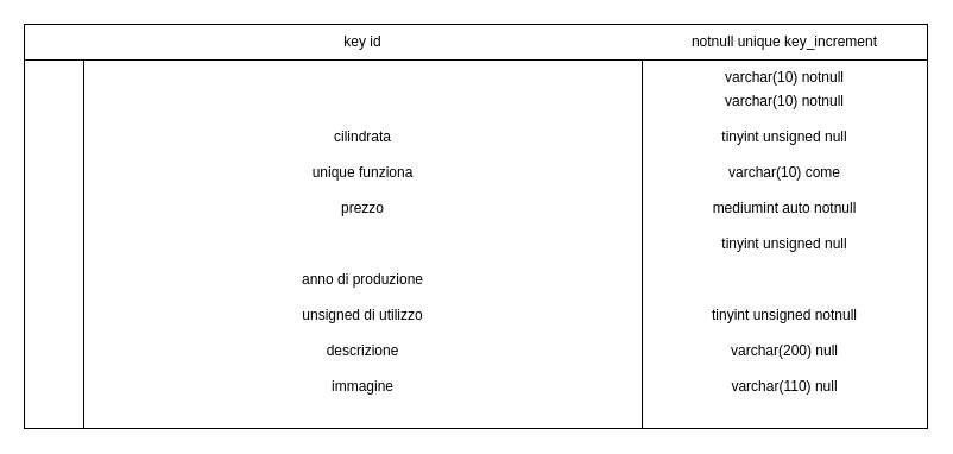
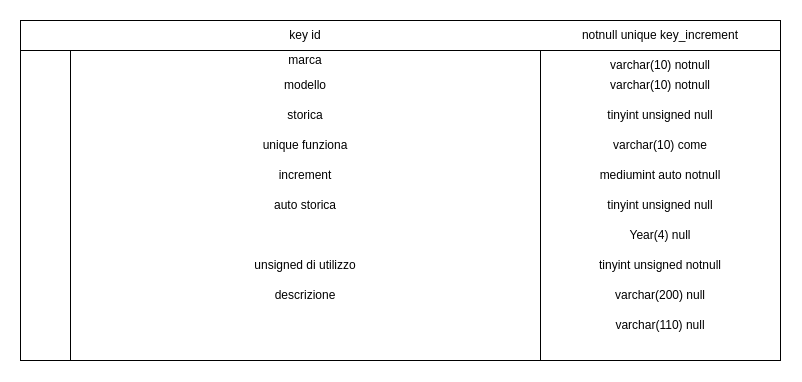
+ <mxCell id="6" value="marca" style="text;html=1;strokeColor=none;fillColor=none;align=center;verticalAlign=middle;whiteSpace=wrap;rounded=0;" vertex="1" parent="1"><mxGeometry x="70" y="50" width="470" height="20" as="geometry" /></mxCell>
+ <mxCell id="7" value="modello" style="text;html=1;strokeColor=none;fillColor=none;align=center;verticalAlign=middle;whiteSpace=wrap;rounded=0;" vertex="1" parent="1"><mxGeometry x="70" y="70" width="470" height="30" as="geometry" /></mxCell>
- <mxCell id="8" value="cilindrata" style="text;html=1;strokeColor=none;fillColor=none;align=center;verticalAlign=middle;whiteSpace=wrap;rounded=0;" vertex="1" parent="1"><mxGeometry x="70" y="100" width="470" height="30" as="geometry" /></mxCell>
+ <mxCell id="8" value="storica" style="text;html=1;strokeColor=none;fillColor=none;align=center;verticalAlign=middle;whiteSpace=wrap;rounded=0;" vertex="1" parent="1"><mxGeometry x="70" y="100" width="470" height="30" as="geometry" /></mxCell>
- <mxCell id="10" value="prezzo" style="text;html=1;strokeColor=none;fillColor=none;align=center;verticalAlign=middle;whiteSpace=wrap;rounded=0;" vertex="1" parent="1"><mxGeometry x="70" y="160" width="470" height="30" as="geometry" /></mxCell>
+ <mxCell id="10" value="increment" style="text;html=1;strokeColor=none;fillColor=none;align=center;verticalAlign=middle;whiteSpace=wrap;rounded=0;" vertex="1" parent="1"><mxGeometry x="70" y="160" width="470" height="30" as="geometry" /></mxCell>
+ <mxCell id="11" value="auto storica" style="text;html=1;strokeColor=none;fillColor=none;align=center;verticalAlign=middle;whiteSpace=wrap;rounded=0;" vertex="1" parent="1"><mxGeometry x="70" y="190" width="470" height="30" as="geometry" /></mxCell>
- <mxCell id="12" value="anno di produzione" style="text;html=1;strokeColor=none;fillColor=none;align=center;verticalAlign=middle;whiteSpace=wrap;rounded=0;" vertex="1" parent="1"><mxGeometry x="70" y="220" width="470" height="30" as="geometry" /></mxCell>
+ <mxCell id="14" value="Year(4) null" style="text;html=1;strokeColor=none;fillColor=none;align=center;verticalAlign=middle;whiteSpace=wrap;rounded=0;" vertex="1" parent="1"><mxGeometry x="540" y="220" width="240" height="30" as="geometry" /></mxCell>
- <mxCell id="26" value="immagine" style="text;html=1;strokeColor=none;fillColor=none;align=center;verticalAlign=middle;whiteSpace=wrap;rounded=0;" vertex="1" parent="1"><mxGeometry x="70" y="310" width="470" height="30" as="geometry" /></mxCell>
